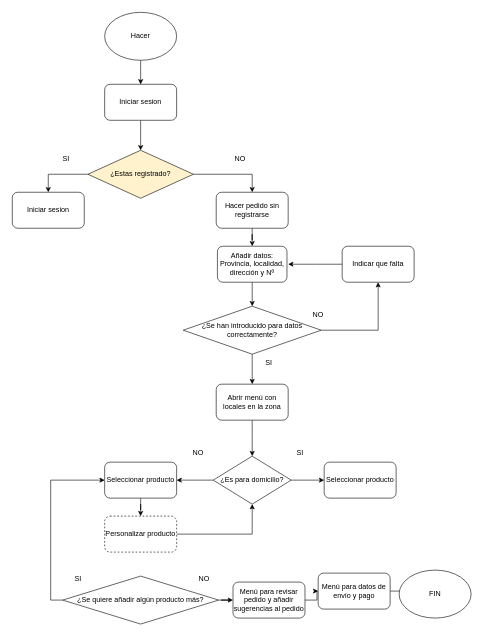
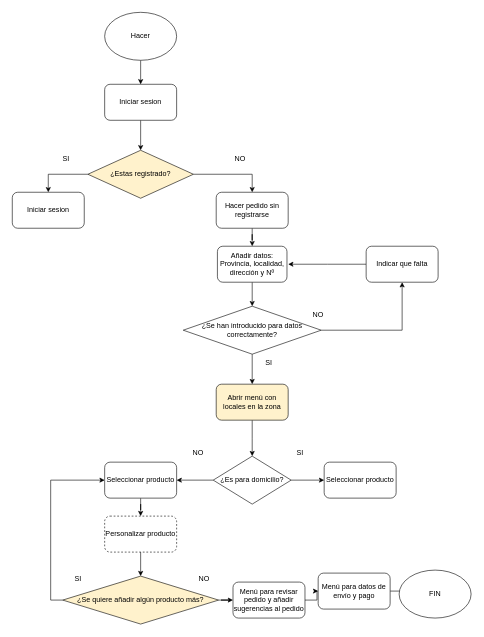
- <mxCell id="24" value="Indicar que falta" style="rounded=1;whiteSpace=wrap;html=1;" vertex="1" parent="1"><mxGeometry x="570" y="410" width="120" height="60" as="geometry" /></mxCell>
+ <mxCell id="24" value="Indicar que falta" style="rounded=1;whiteSpace=wrap;html=1;" vertex="1" parent="1"><mxGeometry x="610" y="410" width="120" height="60" as="geometry" /></mxCell>
- <mxCell id="20" value="Abrir menú con locales en la zona" style="rounded=1;whiteSpace=wrap;html=1;" vertex="1" parent="1"><mxGeometry x="360" y="640" width="120" height="60" as="geometry" /></mxCell>
+ <mxCell id="20" value="Abrir menú con locales en la zona" style="rounded=1;whiteSpace=wrap;html=1;fillColor=#fff2cc;" vertex="1" parent="1"><mxGeometry x="360" y="640" width="120" height="60" as="geometry" /></mxCell>
- <mxCell id="27" style="edgeStyle=orthogonalEdgeStyle;rounded=0;orthogonalLoop=1;jettySize=auto;html=1;" edge="1" parent="1" source="28" target="36"><mxGeometry relative="1" as="geometry" /></mxCell>
+ <mxCell id="27" style="edgeStyle=orthogonalEdgeStyle;rounded=0;orthogonalLoop=1;jettySize=auto;html=1;entryX=0.5;entryY=0;entryDx=0;entryDy=0;" edge="1" parent="1" source="28" target="31"><mxGeometry relative="1" as="geometry" /></mxCell>
- <mxCell id="31" value="¿Se quiere añadir algún producto más?" style="rhombus;whiteSpace=wrap;html=1;" vertex="1" parent="1"><mxGeometry x="104" y="960" width="260" height="80" as="geometry" /></mxCell>
+ <mxCell id="31" value="¿Se quiere añadir algún producto más?" style="rhombus;whiteSpace=wrap;html=1;fillColor=#fff2cc;" vertex="1" parent="1"><mxGeometry x="104" y="960" width="260" height="80" as="geometry" /></mxCell>
